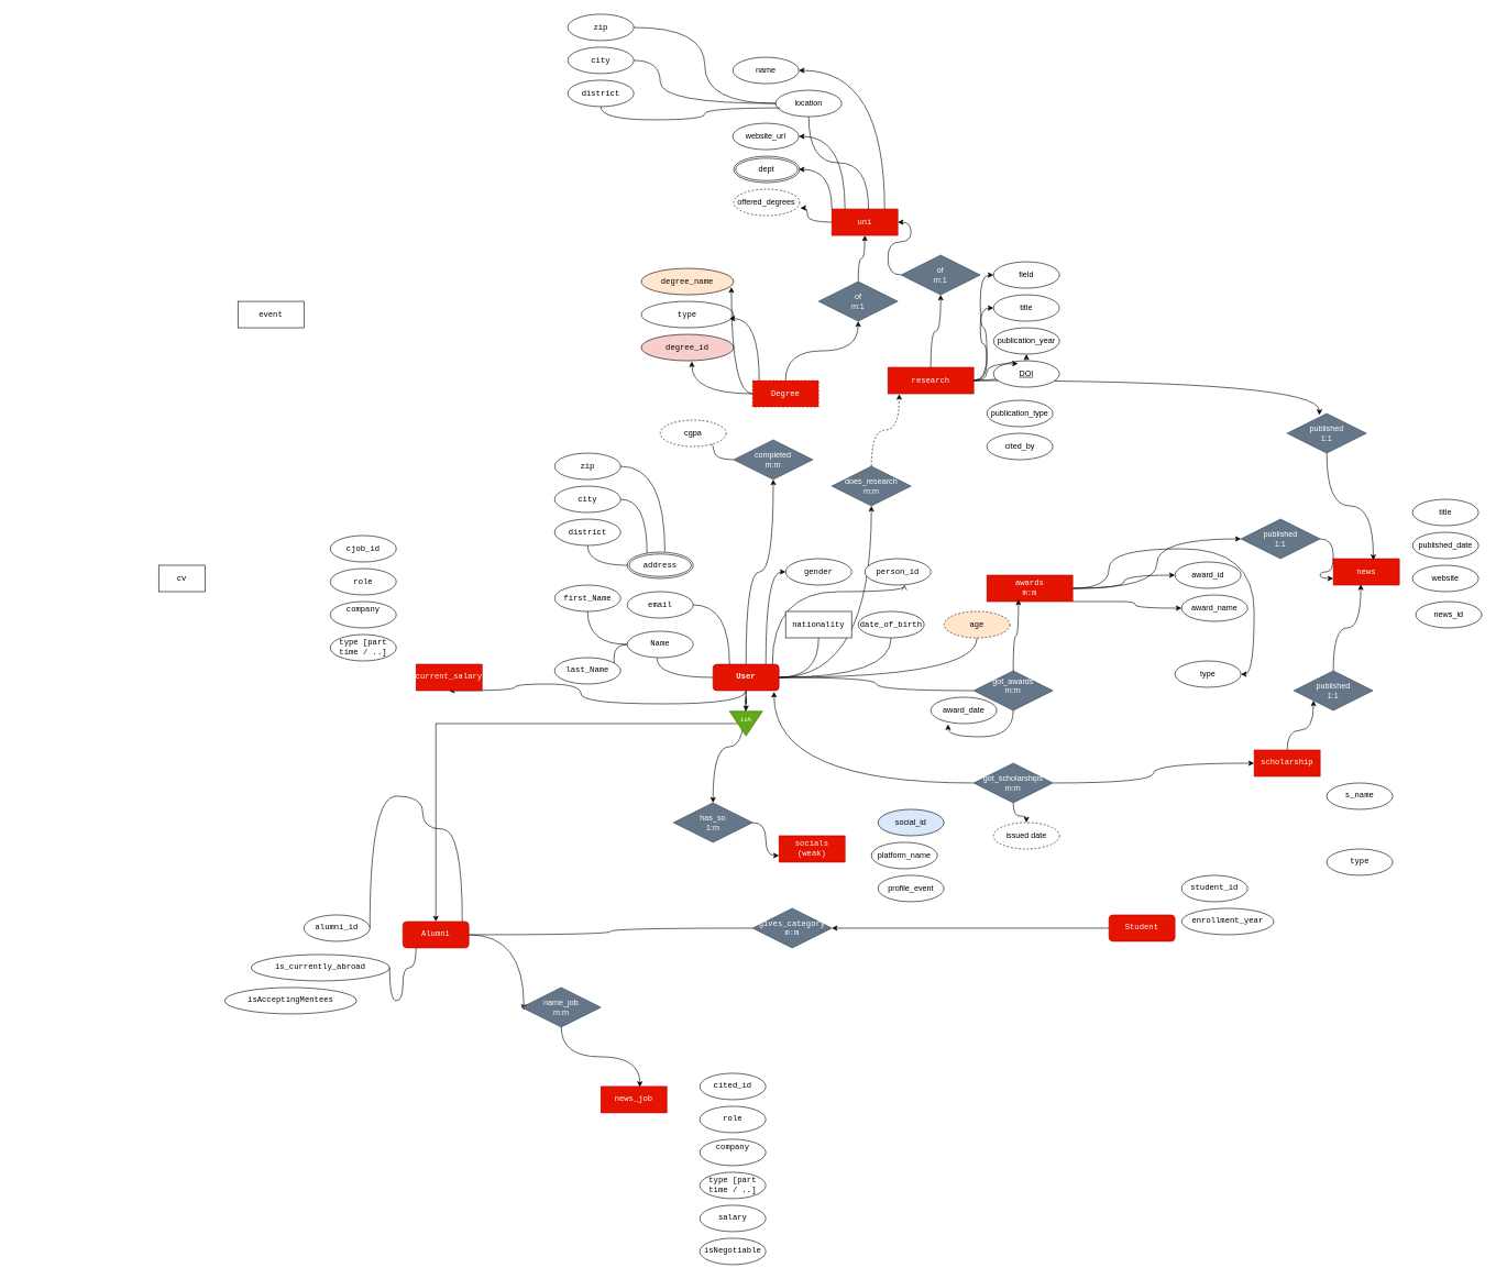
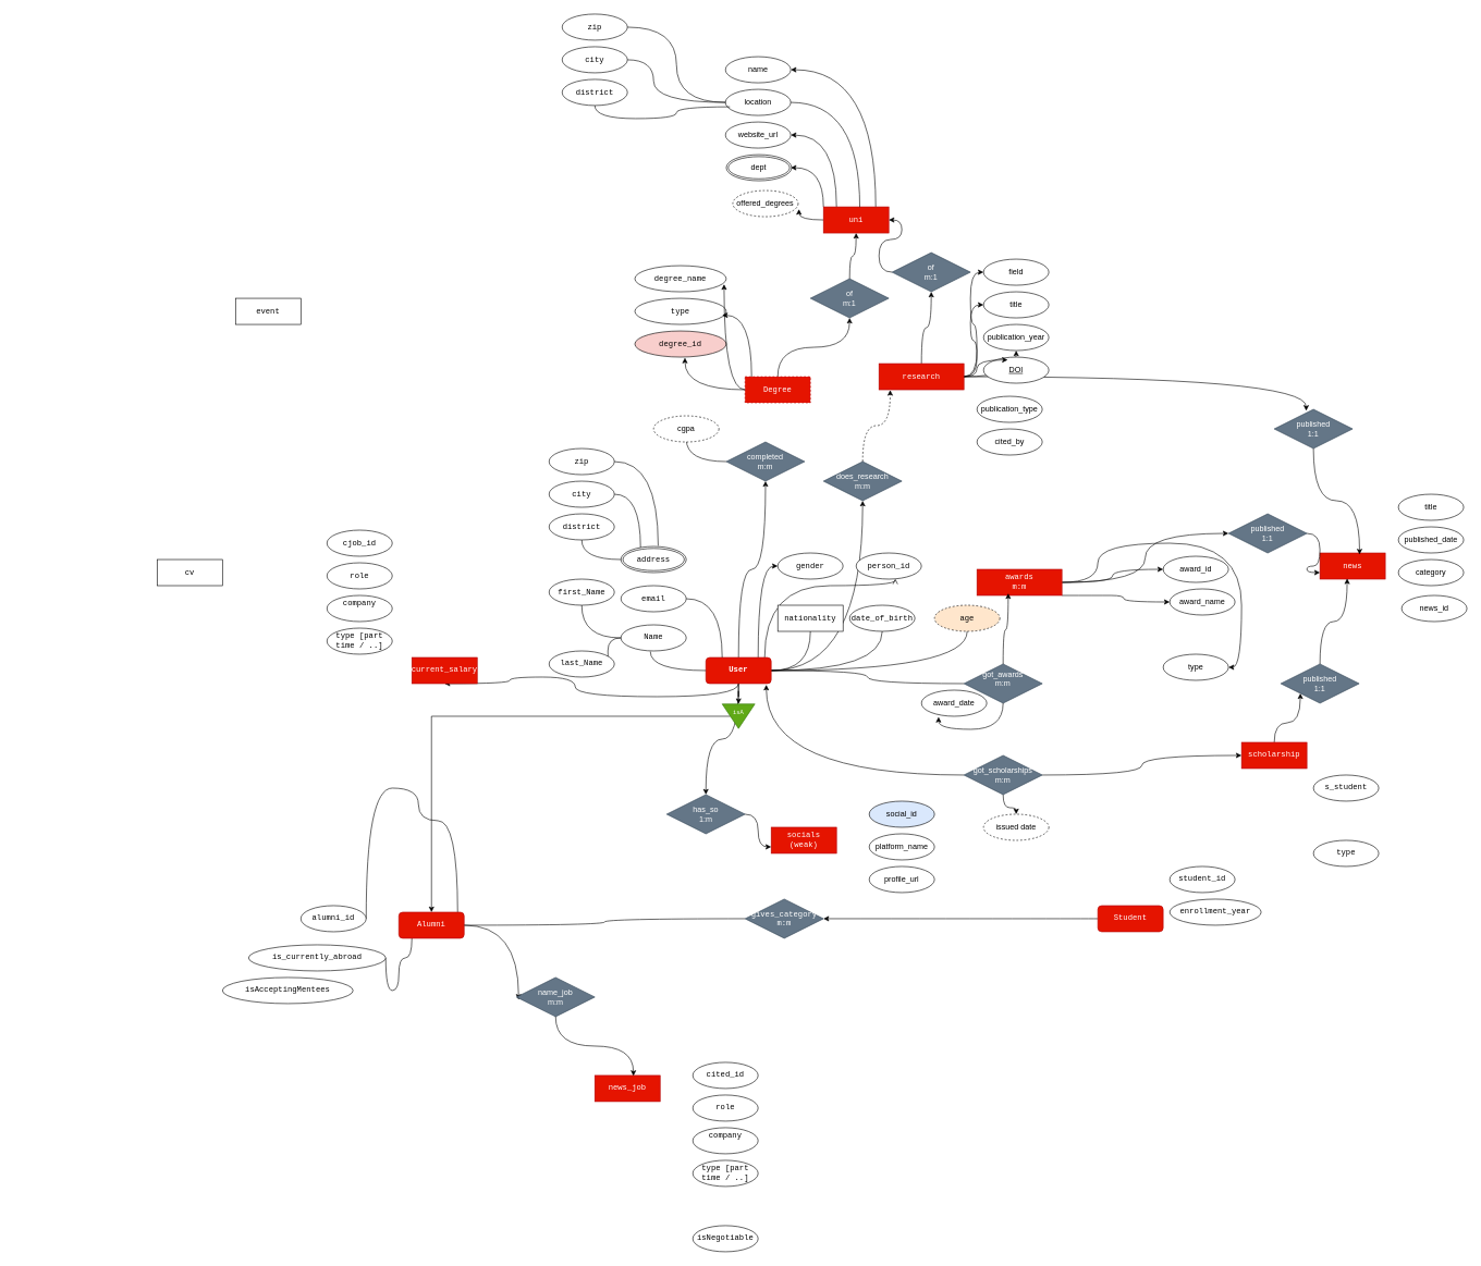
- <mxCell id="83" value="location" style="ellipse;whiteSpace=wrap;html=1;align=center;" parent="1" vertex="1"><mxGeometry x="1175" y="136" width="100" height="40" as="geometry" /></mxCell>
+ <mxCell id="83" value="location" style="ellipse;whiteSpace=wrap;html=1;align=center;" parent="1" vertex="1"><mxGeometry x="1110" y="136" width="100" height="40" as="geometry" /></mxCell>
- <mxCell id="127" value="offered_degrees" style="ellipse;whiteSpace=wrap;html=1;align=center;dashed=1;" parent="1" vertex="1"><mxGeometry x="1111.25" y="286" width="100" height="40" as="geometry" /></mxCell>
+ <mxCell id="127" value="offered_degrees" style="ellipse;whiteSpace=wrap;html=1;align=center;dashed=1;" parent="1" vertex="1"><mxGeometry x="1121.25" y="291" width="100" height="40" as="geometry" /></mxCell>
- <mxCell id="128" value="degree_name" style="ellipse;whiteSpace=wrap;html=1;align=center;fontFamily=Courier New;fontSize=12;fillColor=#ffe6cc;" parent="1" vertex="1"><mxGeometry x="971.25" y="406" width="140" height="40" as="geometry" /></mxCell>
+ <mxCell id="128" value="degree_name" style="ellipse;whiteSpace=wrap;html=1;align=center;fontFamily=Courier New;fontSize=12;" parent="1" vertex="1"><mxGeometry x="971.25" y="406" width="140" height="40" as="geometry" /></mxCell>
- <mxCell id="111" value="completed&lt;div&gt;m:m&lt;/div&gt;" style="shape=rhombus;perimeter=rhombusPerimeter;whiteSpace=wrap;html=1;align=center;fillColor=#647687;fontColor=#ffffff;strokeColor=#314354;" parent="1" vertex="1"><mxGeometry x="1111.25" y="666" width="120" height="60" as="geometry" /></mxCell>
+ <mxCell id="111" value="completed&lt;div&gt;m:m&lt;/div&gt;" style="shape=rhombus;perimeter=rhombusPerimeter;whiteSpace=wrap;html=1;align=center;fillColor=#647687;fontColor=#ffffff;strokeColor=#314354;" parent="1" vertex="1"><mxGeometry x="1111.25" y="676" width="120" height="60" as="geometry" /></mxCell>
- <mxCell id="72" value="cv" style="whiteSpace=wrap;html=1;align=center;fontFamily=Courier New;" parent="1" vertex="1"><mxGeometry x="240" y="856" width="70" height="40" as="geometry" /></mxCell>
+ <mxCell id="72" value="cv" style="whiteSpace=wrap;html=1;align=center;fontFamily=Courier New;" parent="1" vertex="1"><mxGeometry x="240" y="856" width="100" height="40" as="geometry" /></mxCell>
- <mxCell id="78" value="website" style="ellipse;whiteSpace=wrap;html=1;align=center;" parent="1" vertex="1"><mxGeometry x="2140" y="856" width="100" height="40" as="geometry" /></mxCell>
+ <mxCell id="78" value="category" style="ellipse;whiteSpace=wrap;html=1;align=center;" parent="1" vertex="1"><mxGeometry x="2140" y="856" width="100" height="40" as="geometry" /></mxCell>
- <mxCell id="137" value="s_name" style="ellipse;whiteSpace=wrap;html=1;align=center;fontFamily=Courier New;" parent="1" vertex="1"><mxGeometry x="2010" y="1186" width="100" height="40" as="geometry" /></mxCell>
+ <mxCell id="137" value="s_student" style="ellipse;whiteSpace=wrap;html=1;align=center;fontFamily=Courier New;" parent="1" vertex="1"><mxGeometry x="2010" y="1186" width="100" height="40" as="geometry" /></mxCell>
- <mxCell id="86" value="platform_name" style="ellipse;whiteSpace=wrap;html=1;align=center;" parent="1" vertex="1"><mxGeometry x="1320" y="1276" width="100" height="40" as="geometry" /></mxCell>
+ <mxCell id="86" value="platform_name" style="ellipse;whiteSpace=wrap;html=1;align=center;" parent="1" vertex="1"><mxGeometry x="1330" y="1276" width="100" height="40" as="geometry" /></mxCell>
- <mxCell id="87" value="profile_event" style="ellipse;whiteSpace=wrap;html=1;align=center;" parent="1" vertex="1"><mxGeometry x="1330" y="1326" width="100" height="40" as="geometry" /></mxCell>
+ <mxCell id="87" value="profile_url" style="ellipse;whiteSpace=wrap;html=1;align=center;" parent="1" vertex="1"><mxGeometry x="1330" y="1326" width="100" height="40" as="geometry" /></mxCell>
- <mxCell id="150" value="salary" style="ellipse;whiteSpace=wrap;html=1;align=center;fontFamily=Courier New;" parent="1" vertex="1"><mxGeometry x="1060" y="1826" width="100" height="40" as="geometry" /></mxCell>
